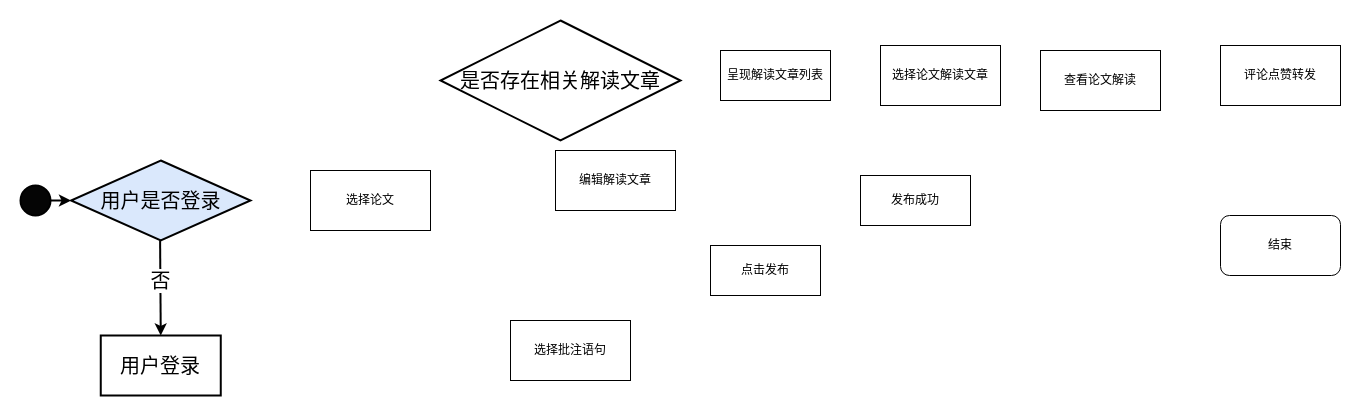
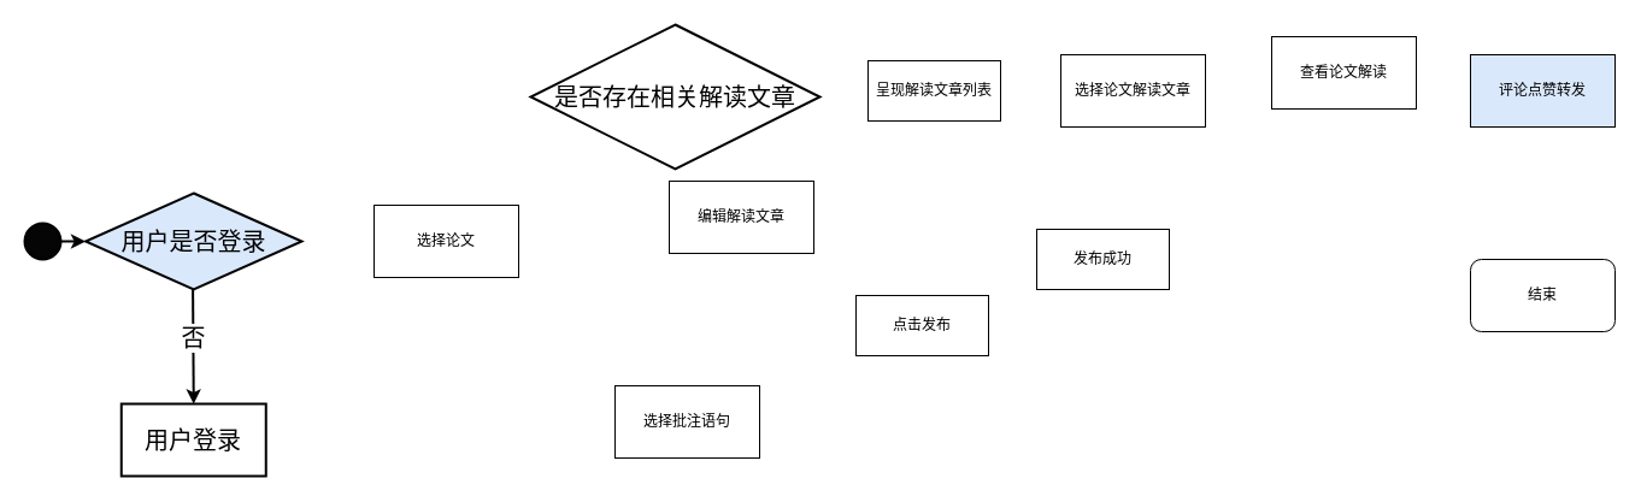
- <mxCell id="16" value="评论点赞转发" style="rounded=0;whiteSpace=wrap;html=1;" vertex="1" parent="1"><mxGeometry x="1220" y="45" width="120" height="60" as="geometry" /></mxCell>
+ <mxCell id="16" value="评论点赞转发" style="rounded=0;whiteSpace=wrap;html=1;fillColor=#dae8fc;" vertex="1" parent="1"><mxGeometry x="1220" y="45" width="120" height="60" as="geometry" /></mxCell>
- <mxCell id="15" value="查看论文解读" style="rounded=0;whiteSpace=wrap;html=1;" vertex="1" parent="1"><mxGeometry x="1040" y="50" width="120" height="60" as="geometry" /></mxCell>
+ <mxCell id="15" value="查看论文解读" style="rounded=0;whiteSpace=wrap;html=1;" vertex="1" parent="1"><mxGeometry x="1055" y="30" width="120" height="60" as="geometry" /></mxCell>
- <mxCell id="18" value="发布成功" style="rounded=0;whiteSpace=wrap;html=1;" vertex="1" parent="1"><mxGeometry x="860" y="175" width="110" height="50" as="geometry" /></mxCell>
+ <mxCell id="18" value="发布成功" style="rounded=0;whiteSpace=wrap;html=1;" vertex="1" parent="1"><mxGeometry x="860" y="190" width="110" height="50" as="geometry" /></mxCell>
